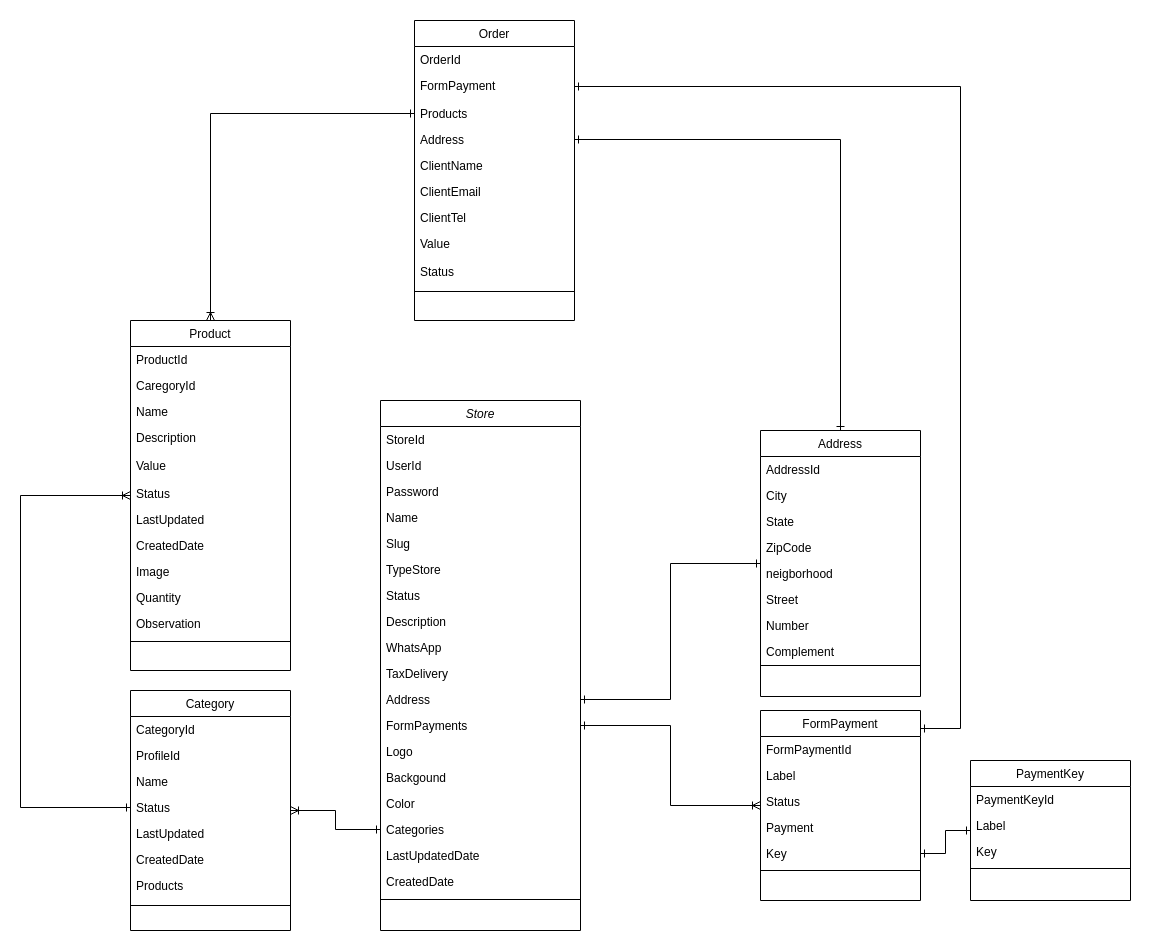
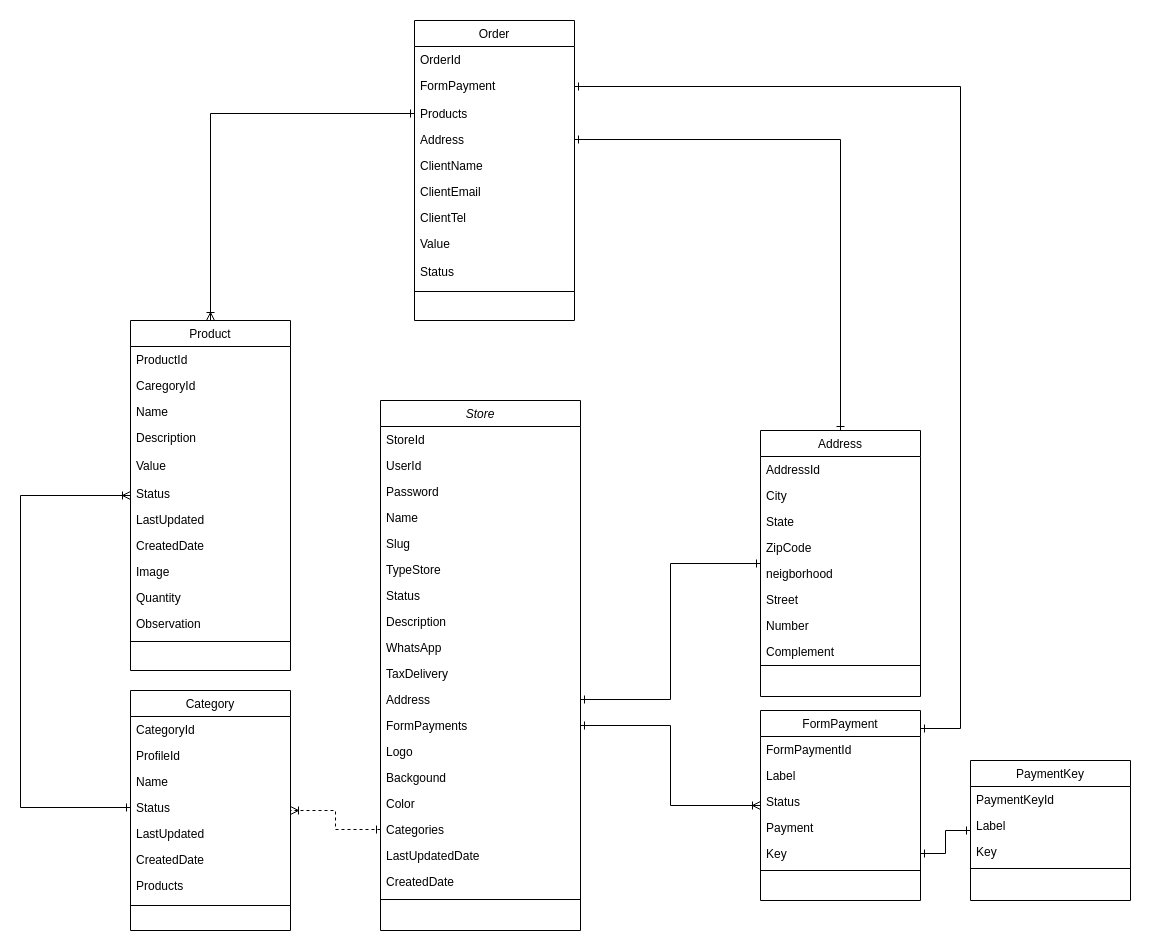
- <mxCell id="57" style="edgeStyle=orthogonalEdgeStyle;rounded=0;orthogonalLoop=1;jettySize=auto;html=1;endArrow=ERoneToMany;endFill=0;startArrow=ERone;startFill=0;" edge="1" parent="1" source="18" target="48"><mxGeometry relative="1" as="geometry" /></mxCell>
+ <mxCell id="57" style="edgeStyle=orthogonalEdgeStyle;rounded=0;orthogonalLoop=1;jettySize=auto;html=1;endArrow=ERoneToMany;endFill=0;startArrow=ERone;startFill=0;dashed=1;" edge="1" parent="1" source="18" target="48"><mxGeometry relative="1" as="geometry" /></mxCell>
